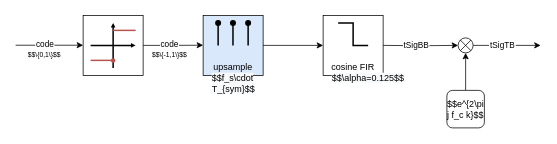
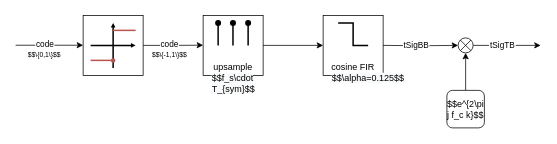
- <mxCell id="11" value="&lt;br&gt;&lt;br&gt;&lt;br&gt;&lt;br&gt;upsample" style="whiteSpace=wrap;html=1;aspect=fixed;fillColor=#dae8fc;" parent="10" vertex="1"><mxGeometry width="80" height="80" as="geometry" /></mxCell>
+ <mxCell id="11" value="&lt;br&gt;&lt;br&gt;&lt;br&gt;&lt;br&gt;upsample" style="whiteSpace=wrap;html=1;aspect=fixed;" parent="10" vertex="1"><mxGeometry width="80" height="80" as="geometry" /></mxCell>
